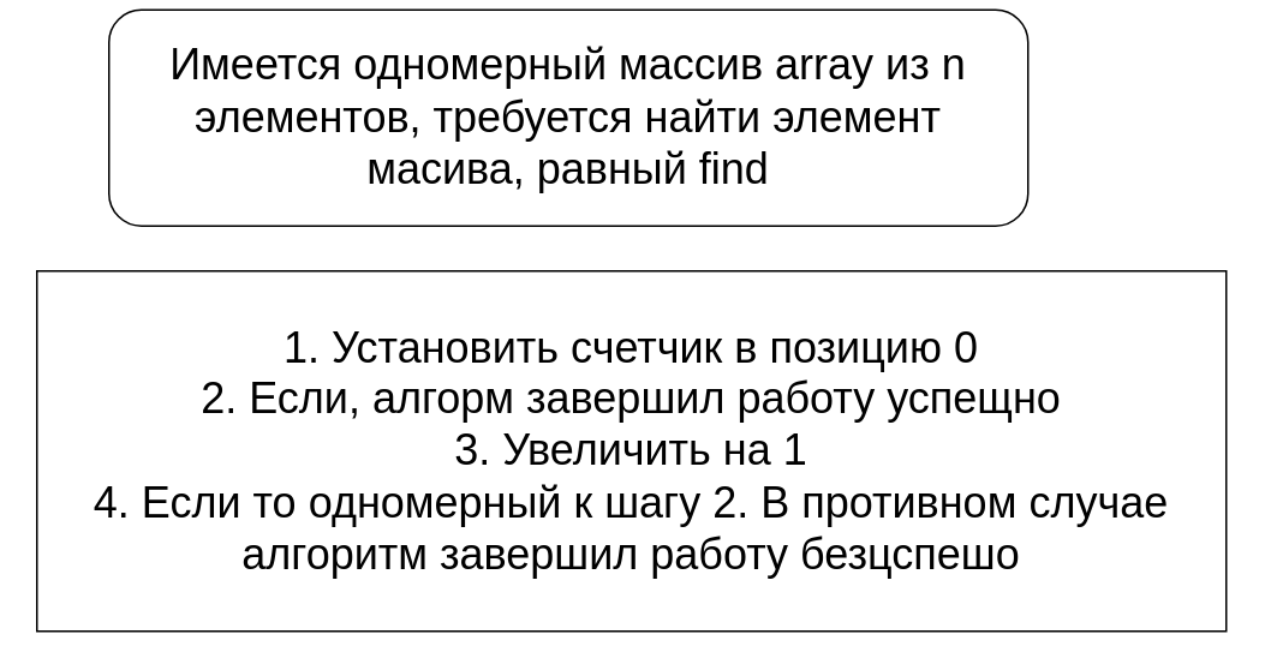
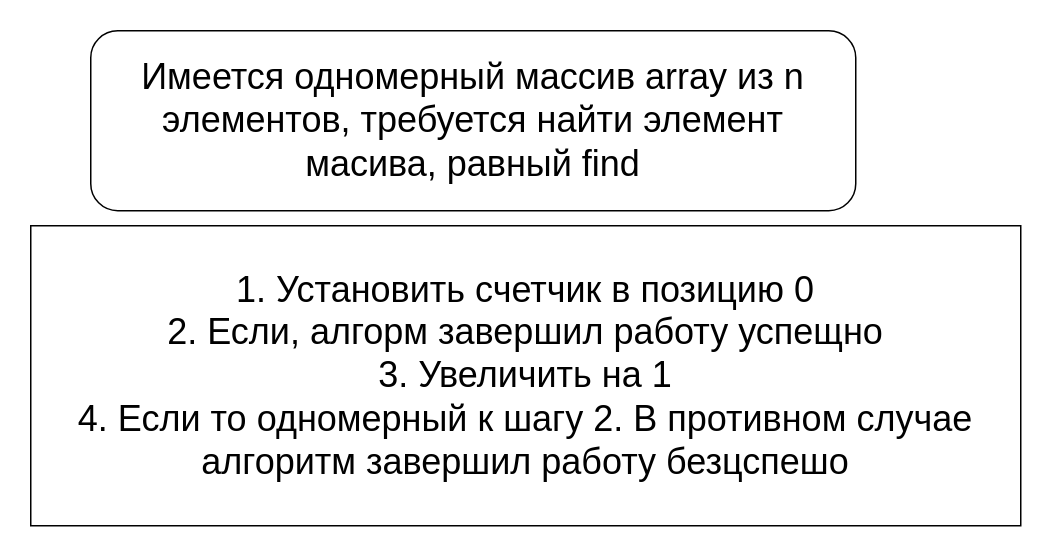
- <mxCell id="2" value="&lt;font style=&quot;font-size: 24px&quot;&gt;Имеется одномерный массив array из n элементов, требуется найти элемент масива, равный find&lt;/font&gt;" style="rounded=1;whiteSpace=wrap;html=1;" vertex="1" parent="1"><mxGeometry x="60" y="5" width="510" height="120" as="geometry" /></mxCell>
+ <mxCell id="2" value="&lt;font style=&quot;font-size: 24px&quot;&gt;Имеется одномерный массив array из n элементов, требуется найти элемент масива, равный find&lt;/font&gt;" style="rounded=1;whiteSpace=wrap;html=1;" vertex="1" parent="1"><mxGeometry x="60" y="20" width="510" height="120" as="geometry" /></mxCell>
